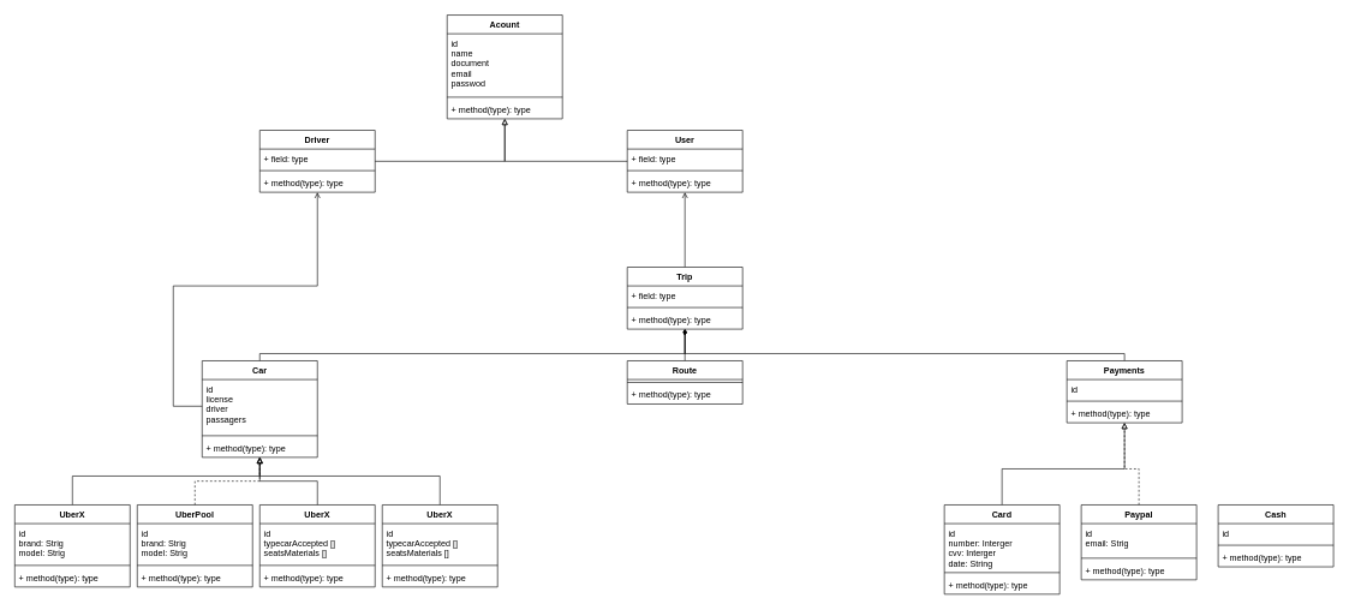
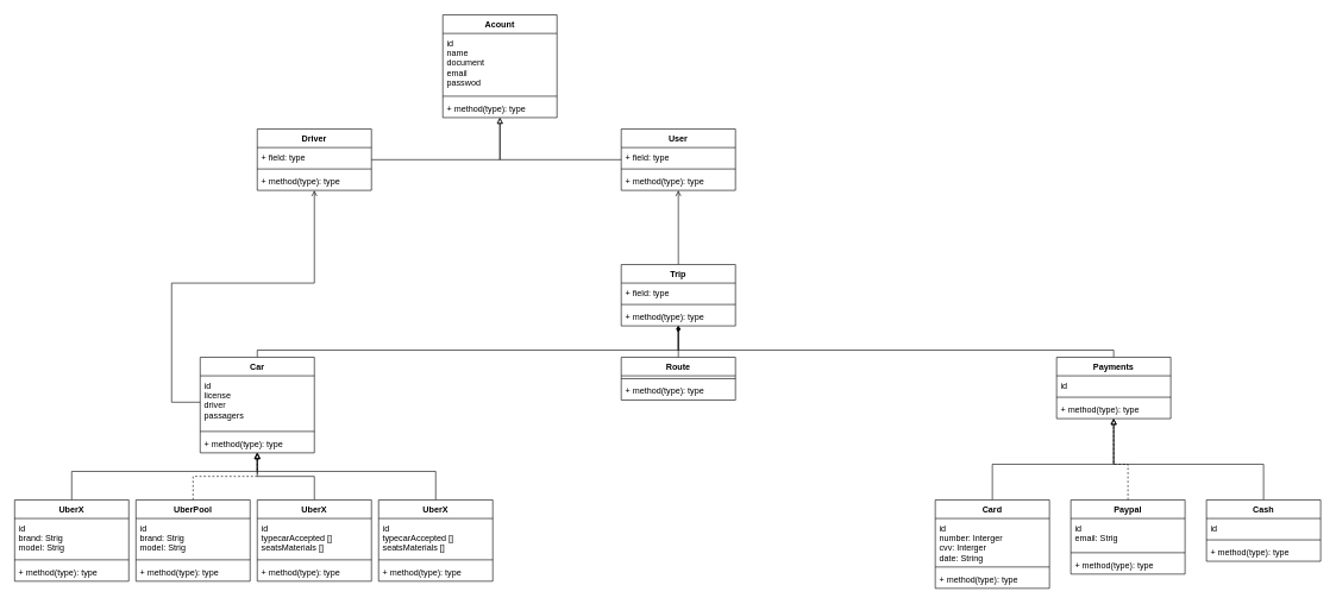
+ <mxCell id="50" style="edgeStyle=orthogonalEdgeStyle;rounded=0;orthogonalLoop=1;jettySize=auto;html=1;endArrow=block;endFill=0;" edge="1" parent="1" source="51" target="36"><mxGeometry relative="1" as="geometry"><Array as="points"><mxPoint x="1770" y="650" /><mxPoint x="1560" y="650" /></Array></mxGeometry></mxCell>
